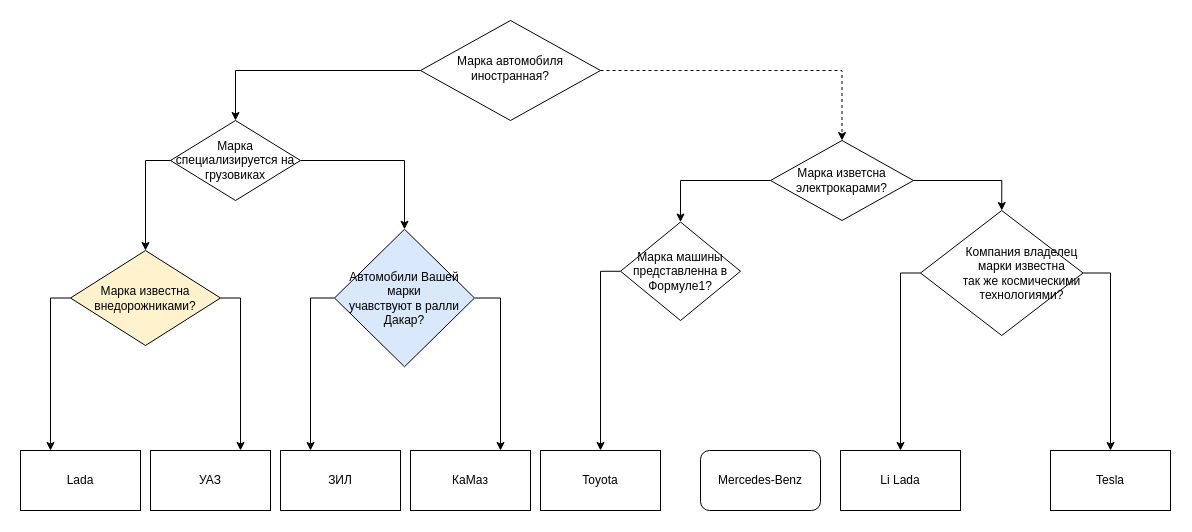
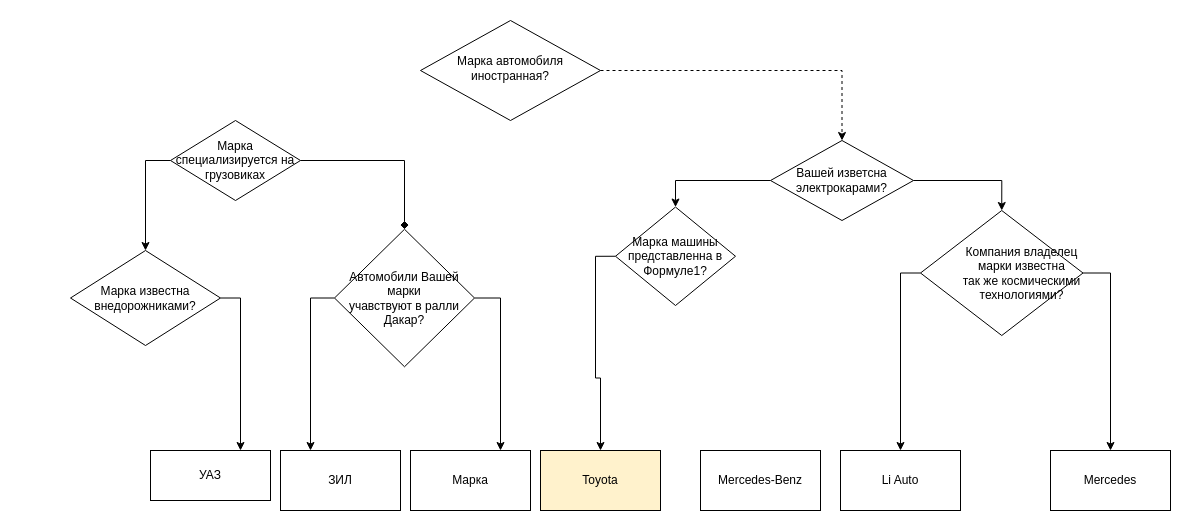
- <mxCell id="2" style="edgeStyle=orthogonalEdgeStyle;rounded=0;orthogonalLoop=1;jettySize=auto;html=1;exitX=0;exitY=0.5;exitDx=0;exitDy=0;entryX=0.5;entryY=0;entryDx=0;entryDy=0;" parent="1" source="4" target="16" edge="1"><mxGeometry relative="1" as="geometry" /></mxCell>
- <mxCell id="10" value="Марка изветсна электрокарами?" style="rhombus;whiteSpace=wrap;html=1;" parent="1" vertex="1"><mxGeometry x="770" y="140" width="143" height="80" as="geometry" /></mxCell>
+ <mxCell id="10" value="Вашей изветсна электрокарами?" style="rhombus;whiteSpace=wrap;html=1;" parent="1" vertex="1"><mxGeometry x="770" y="140" width="143" height="80" as="geometry" /></mxCell>
- <mxCell id="15" style="edgeStyle=orthogonalEdgeStyle;rounded=0;orthogonalLoop=1;jettySize=auto;html=1;exitX=1;exitY=0.5;exitDx=0;exitDy=0;entryX=0.5;entryY=0;entryDx=0;entryDy=0;" parent="1" source="16" target="13" edge="1"><mxGeometry relative="1" as="geometry" /></mxCell>
+ <mxCell id="15" style="edgeStyle=orthogonalEdgeStyle;rounded=0;orthogonalLoop=1;jettySize=auto;html=1;exitX=1;exitY=0.5;exitDx=0;exitDy=0;entryX=0.5;entryY=0;entryDx=0;entryDy=0;endArrow=diamond;" parent="1" source="16" target="13" edge="1"><mxGeometry relative="1" as="geometry" /></mxCell>
- <mxCell id="25" value="Марка машины представленна в Формуле1?" style="rhombus;whiteSpace=wrap;html=1;" parent="1" vertex="1"><mxGeometry x="620" y="221.53" width="120" height="98.47" as="geometry" /></mxCell>
+ <mxCell id="25" value="Марка машины представленна в Формуле1?" style="rhombus;whiteSpace=wrap;html=1;" parent="1" vertex="1"><mxGeometry x="615" y="206.53" width="120" height="98.47" as="geometry" /></mxCell>
- <mxCell id="23" value="Марка известна внедорожниками?" style="rhombus;whiteSpace=wrap;html=1;fillColor=#fff2cc;" parent="1" vertex="1"><mxGeometry x="70" y="250" width="150" height="95" as="geometry" /></mxCell>
+ <mxCell id="23" value="Марка известна внедорожниками?" style="rhombus;whiteSpace=wrap;html=1;" parent="1" vertex="1"><mxGeometry x="70" y="250" width="150" height="95" as="geometry" /></mxCell>
- <mxCell id="13" value="Автомобили Вашей марки&lt;br&gt;учавствуют в ралли Дакар?" style="rhombus;whiteSpace=wrap;html=1;fillColor=#dae8fc;" parent="1" vertex="1"><mxGeometry x="334" y="228.75" width="140" height="137.5" as="geometry" /></mxCell>
+ <mxCell id="13" value="Автомобили Вашей марки&lt;br&gt;учавствуют в ралли Дакар?" style="rhombus;whiteSpace=wrap;html=1;" parent="1" vertex="1"><mxGeometry x="334" y="228.75" width="140" height="137.5" as="geometry" /></mxCell>
- <mxCell id="22" style="edgeStyle=orthogonalEdgeStyle;rounded=0;orthogonalLoop=1;jettySize=auto;html=1;exitX=0;exitY=0.5;exitDx=0;exitDy=0;entryX=0.25;entryY=0;entryDx=0;entryDy=0;" parent="1" source="23" target="29" edge="1"><mxGeometry relative="1" as="geometry" /></mxCell>
- <mxCell id="29" value="Lada" style="rounded=0;whiteSpace=wrap;html=1;" parent="1" vertex="1"><mxGeometry x="20" y="450" width="120" height="60" as="geometry" /></mxCell>
- <mxCell id="28" value="УАЗ" style="rounded=0;whiteSpace=wrap;html=1;" parent="1" vertex="1"><mxGeometry x="150" y="450" width="120" height="60" as="geometry" /></mxCell>
+ <mxCell id="28" value="УАЗ" style="rounded=0;whiteSpace=wrap;html=1;" parent="1" vertex="1"><mxGeometry x="150" y="450" width="120" height="50" as="geometry" /></mxCell>
- <mxCell id="19" value="КаМаз" style="rounded=0;whiteSpace=wrap;html=1;" parent="1" vertex="1"><mxGeometry x="410" y="450" width="120" height="60" as="geometry" /></mxCell>
+ <mxCell id="19" value="Марка" style="rounded=0;whiteSpace=wrap;html=1;" parent="1" vertex="1"><mxGeometry x="410" y="450" width="120" height="60" as="geometry" /></mxCell>
- <mxCell id="27" value="Toyota" style="rounded=0;whiteSpace=wrap;html=1;" parent="1" vertex="1"><mxGeometry x="540" y="450" width="120" height="60" as="geometry" /></mxCell>
+ <mxCell id="27" value="Toyota" style="rounded=0;whiteSpace=wrap;html=1;fillColor=#fff2cc;" parent="1" vertex="1"><mxGeometry x="540" y="450" width="120" height="60" as="geometry" /></mxCell>
- <mxCell id="26" value="Mercedes-Benz" style="whiteSpace=wrap;html=1;rounded=1;" parent="1" vertex="1"><mxGeometry x="700" y="450" width="120" height="60" as="geometry" /></mxCell>
+ <mxCell id="26" value="Mercedes-Benz" style="rounded=0;whiteSpace=wrap;html=1;" parent="1" vertex="1"><mxGeometry x="700" y="450" width="120" height="60" as="geometry" /></mxCell>
- <mxCell id="20" value="Li Lada" style="rounded=0;whiteSpace=wrap;html=1;" parent="1" vertex="1"><mxGeometry x="840" y="450" width="120" height="60" as="geometry" /></mxCell>
+ <mxCell id="20" value="Li Auto" style="rounded=0;whiteSpace=wrap;html=1;" parent="1" vertex="1"><mxGeometry x="840" y="450" width="120" height="60" as="geometry" /></mxCell>
- <mxCell id="18" value="Tesla" style="rounded=0;whiteSpace=wrap;html=1;" parent="1" vertex="1"><mxGeometry x="1050" y="450" width="120" height="60" as="geometry" /></mxCell>
+ <mxCell id="18" value="Mercedes" style="rounded=0;whiteSpace=wrap;html=1;" parent="1" vertex="1"><mxGeometry x="1050" y="450" width="120" height="60" as="geometry" /></mxCell>
